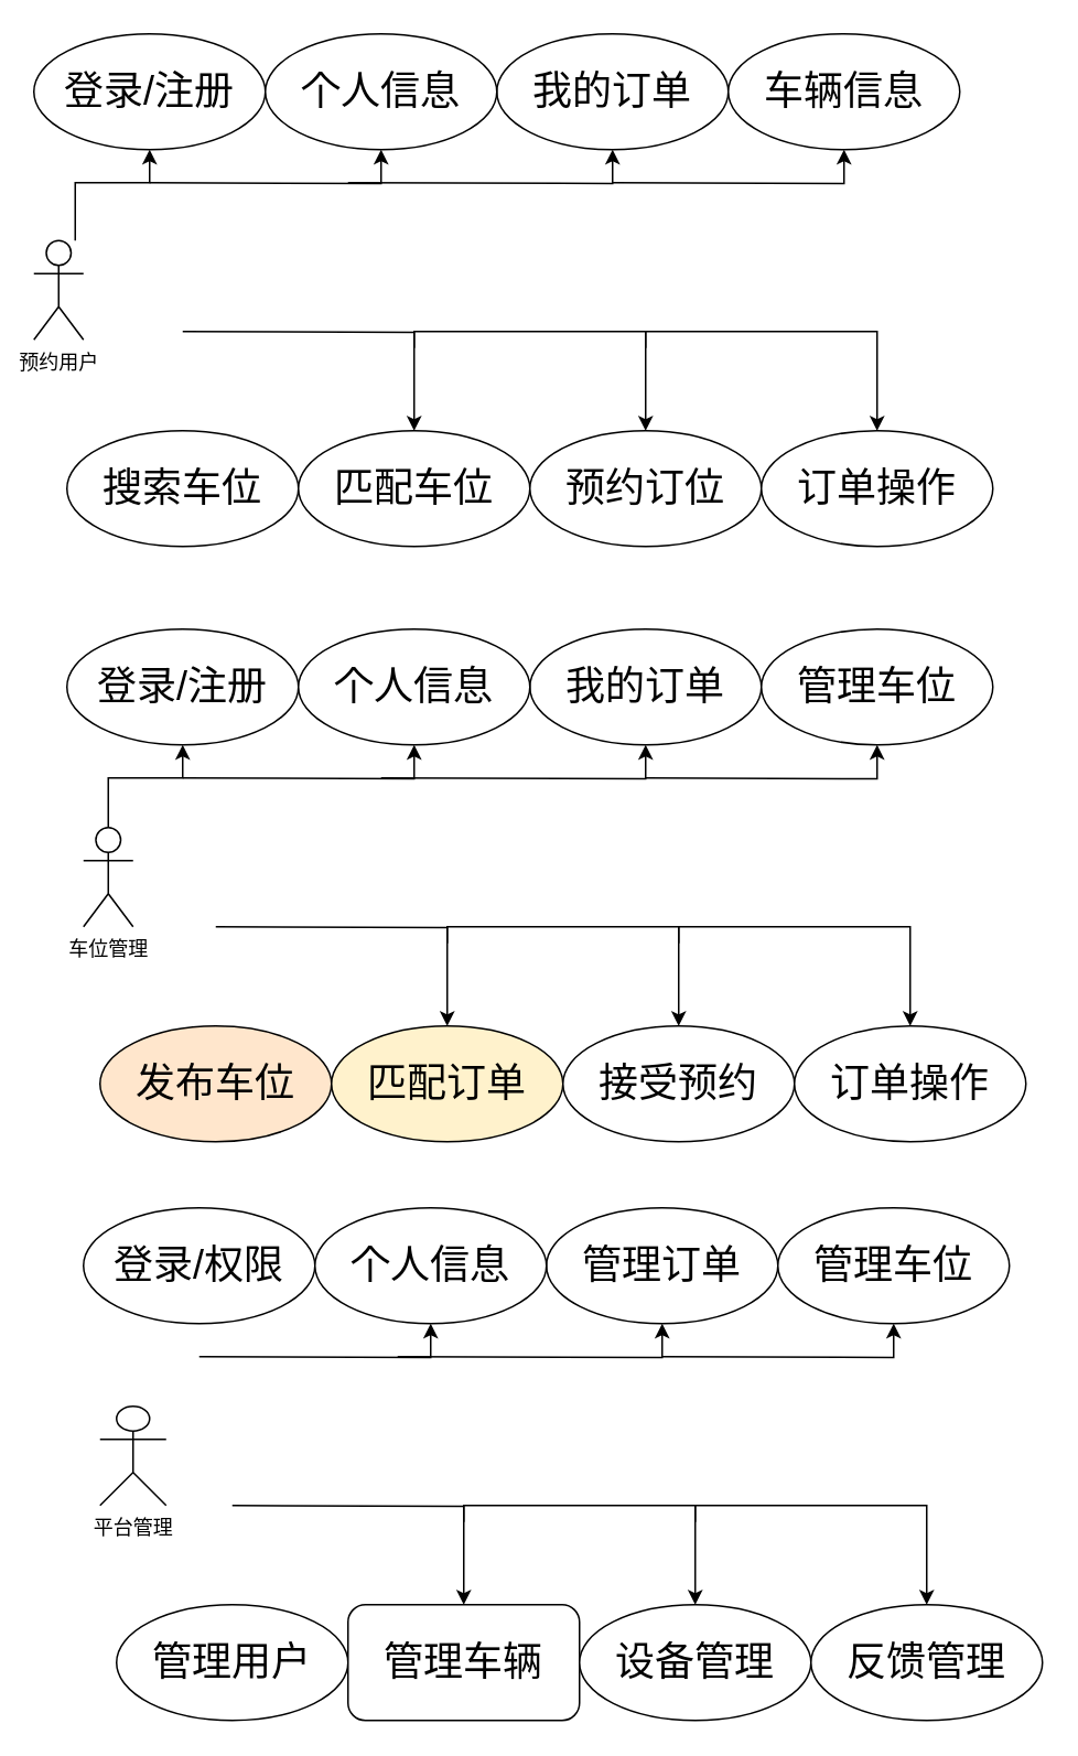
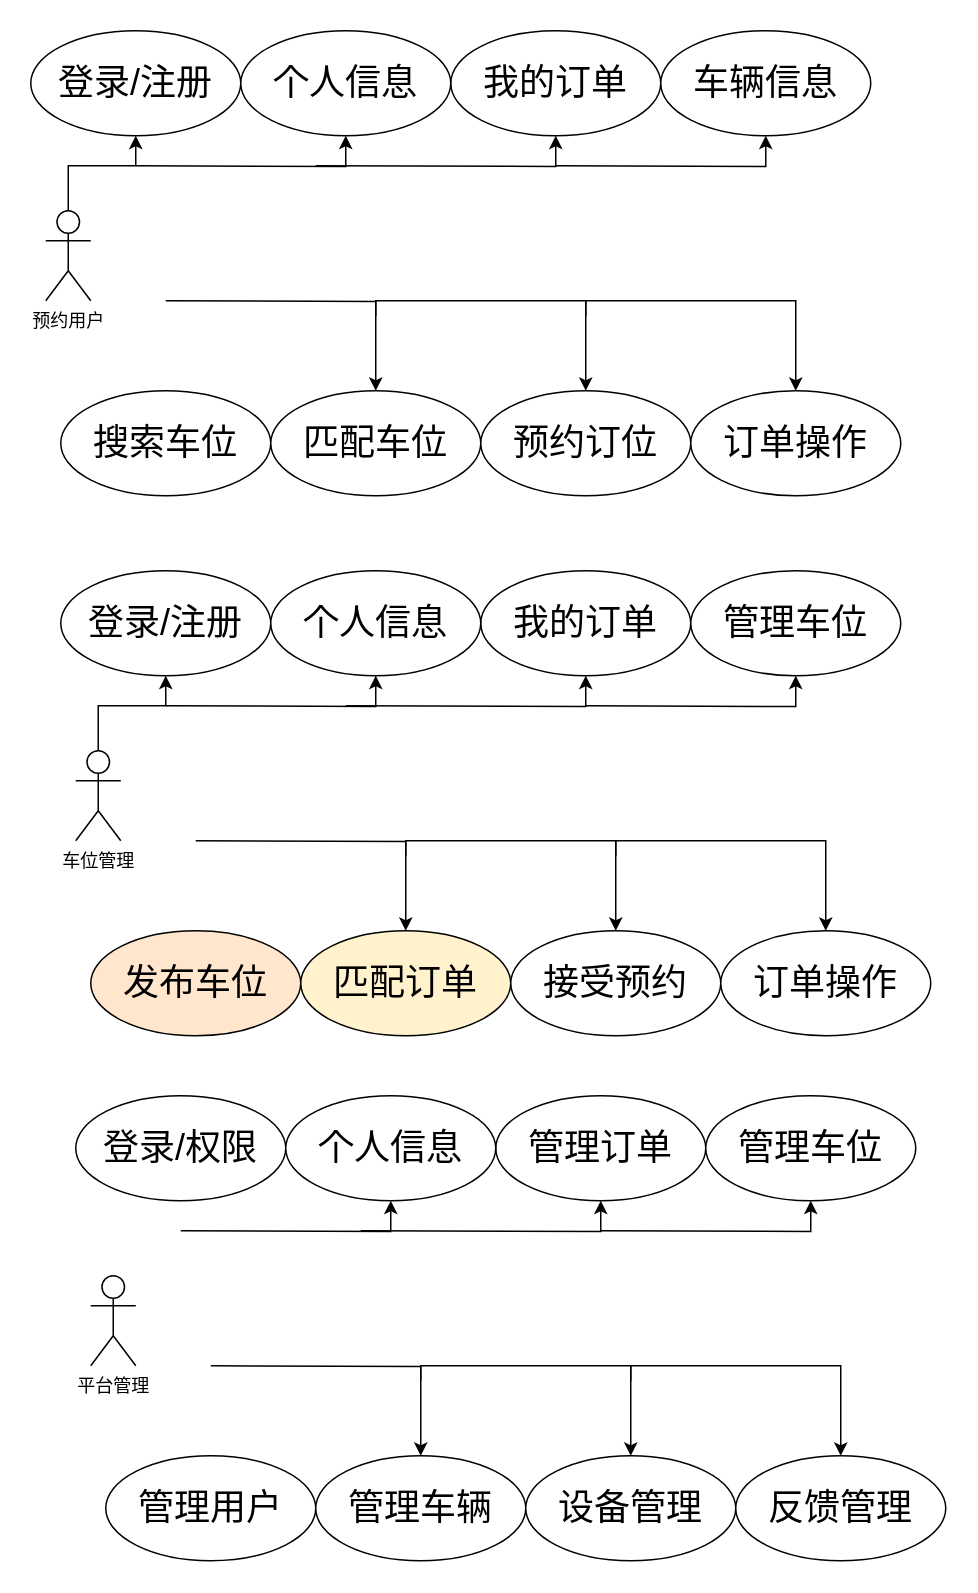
- <mxCell id="4" value="预约用户" style="shape=umlActor;verticalLabelPosition=bottom;verticalAlign=top;html=1;" parent="1" vertex="1"><mxGeometry x="20" y="145" width="30" height="60" as="geometry" /></mxCell>
+ <mxCell id="4" value="预约用户" style="shape=umlActor;verticalLabelPosition=bottom;verticalAlign=top;html=1;" parent="1" vertex="1"><mxGeometry x="30" y="140" width="30" height="60" as="geometry" /></mxCell>
- <mxCell id="35" value="平台管理" style="shape=umlActor;verticalLabelPosition=bottom;verticalAlign=top;html=1;" parent="1" vertex="1"><mxGeometry x="60" y="850" width="40" height="60" as="geometry" /></mxCell>
+ <mxCell id="35" value="平台管理" style="shape=umlActor;verticalLabelPosition=bottom;verticalAlign=top;html=1;" parent="1" vertex="1"><mxGeometry x="60" y="850" width="30" height="60" as="geometry" /></mxCell>
- <mxCell id="41" value="管理车辆" style="whiteSpace=wrap;html=1;fontSize=24;rounded=1;" parent="1" vertex="1"><mxGeometry x="210" y="970" width="140" height="70" as="geometry" /></mxCell>
+ <mxCell id="41" value="管理车辆" style="ellipse;whiteSpace=wrap;html=1;fontSize=24;" parent="1" vertex="1"><mxGeometry x="210" y="970" width="140" height="70" as="geometry" /></mxCell>
